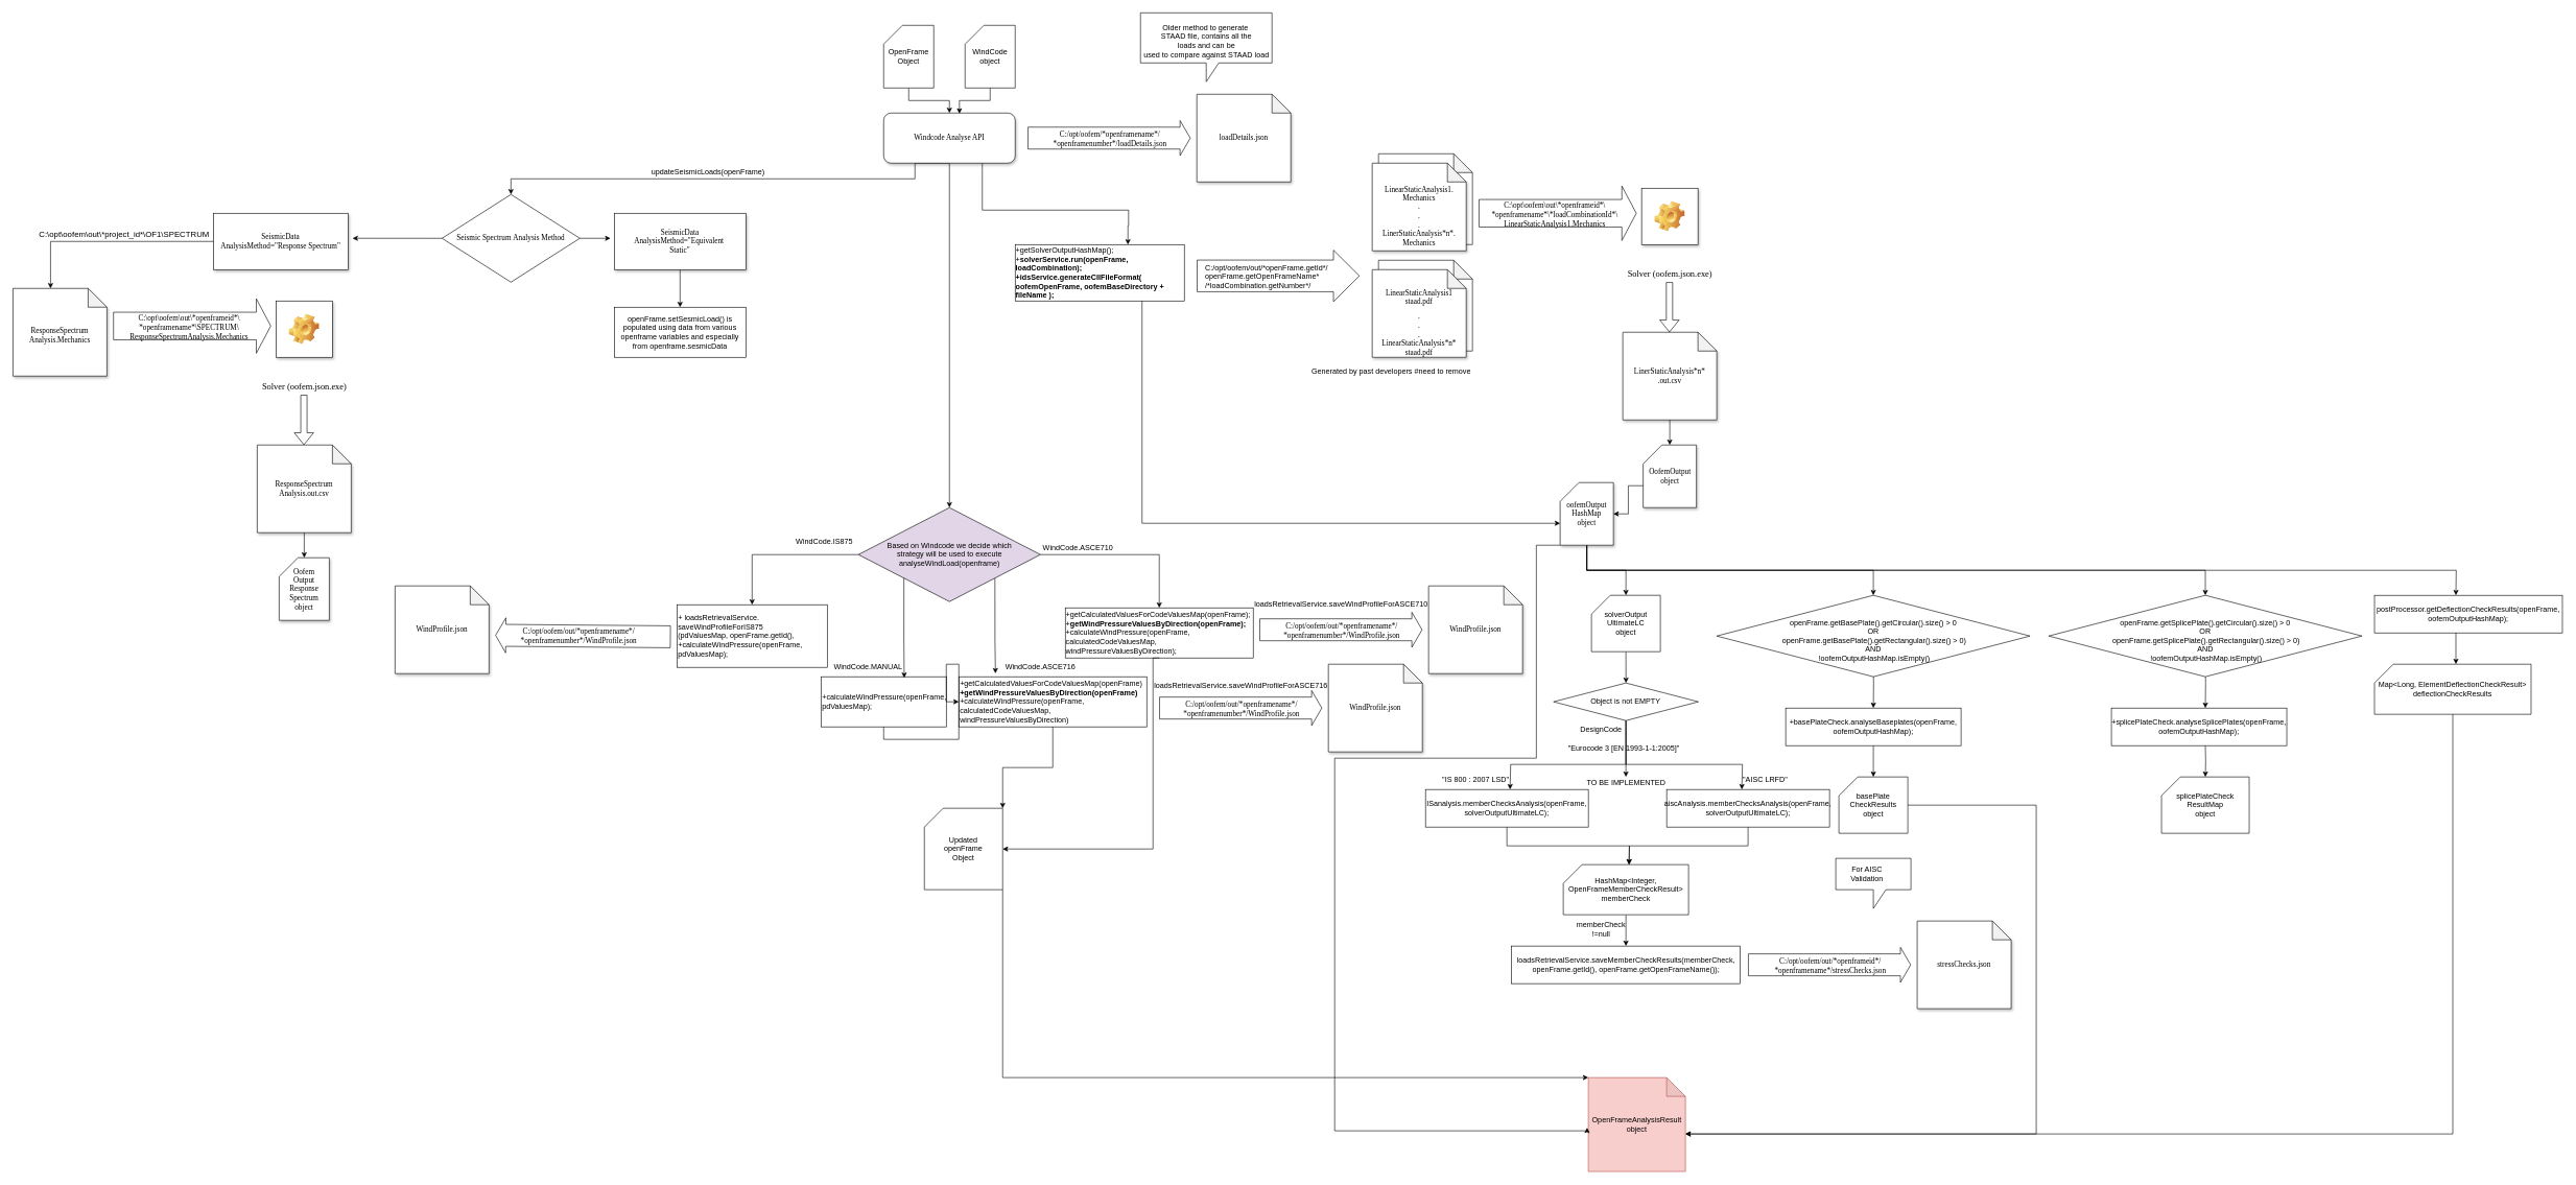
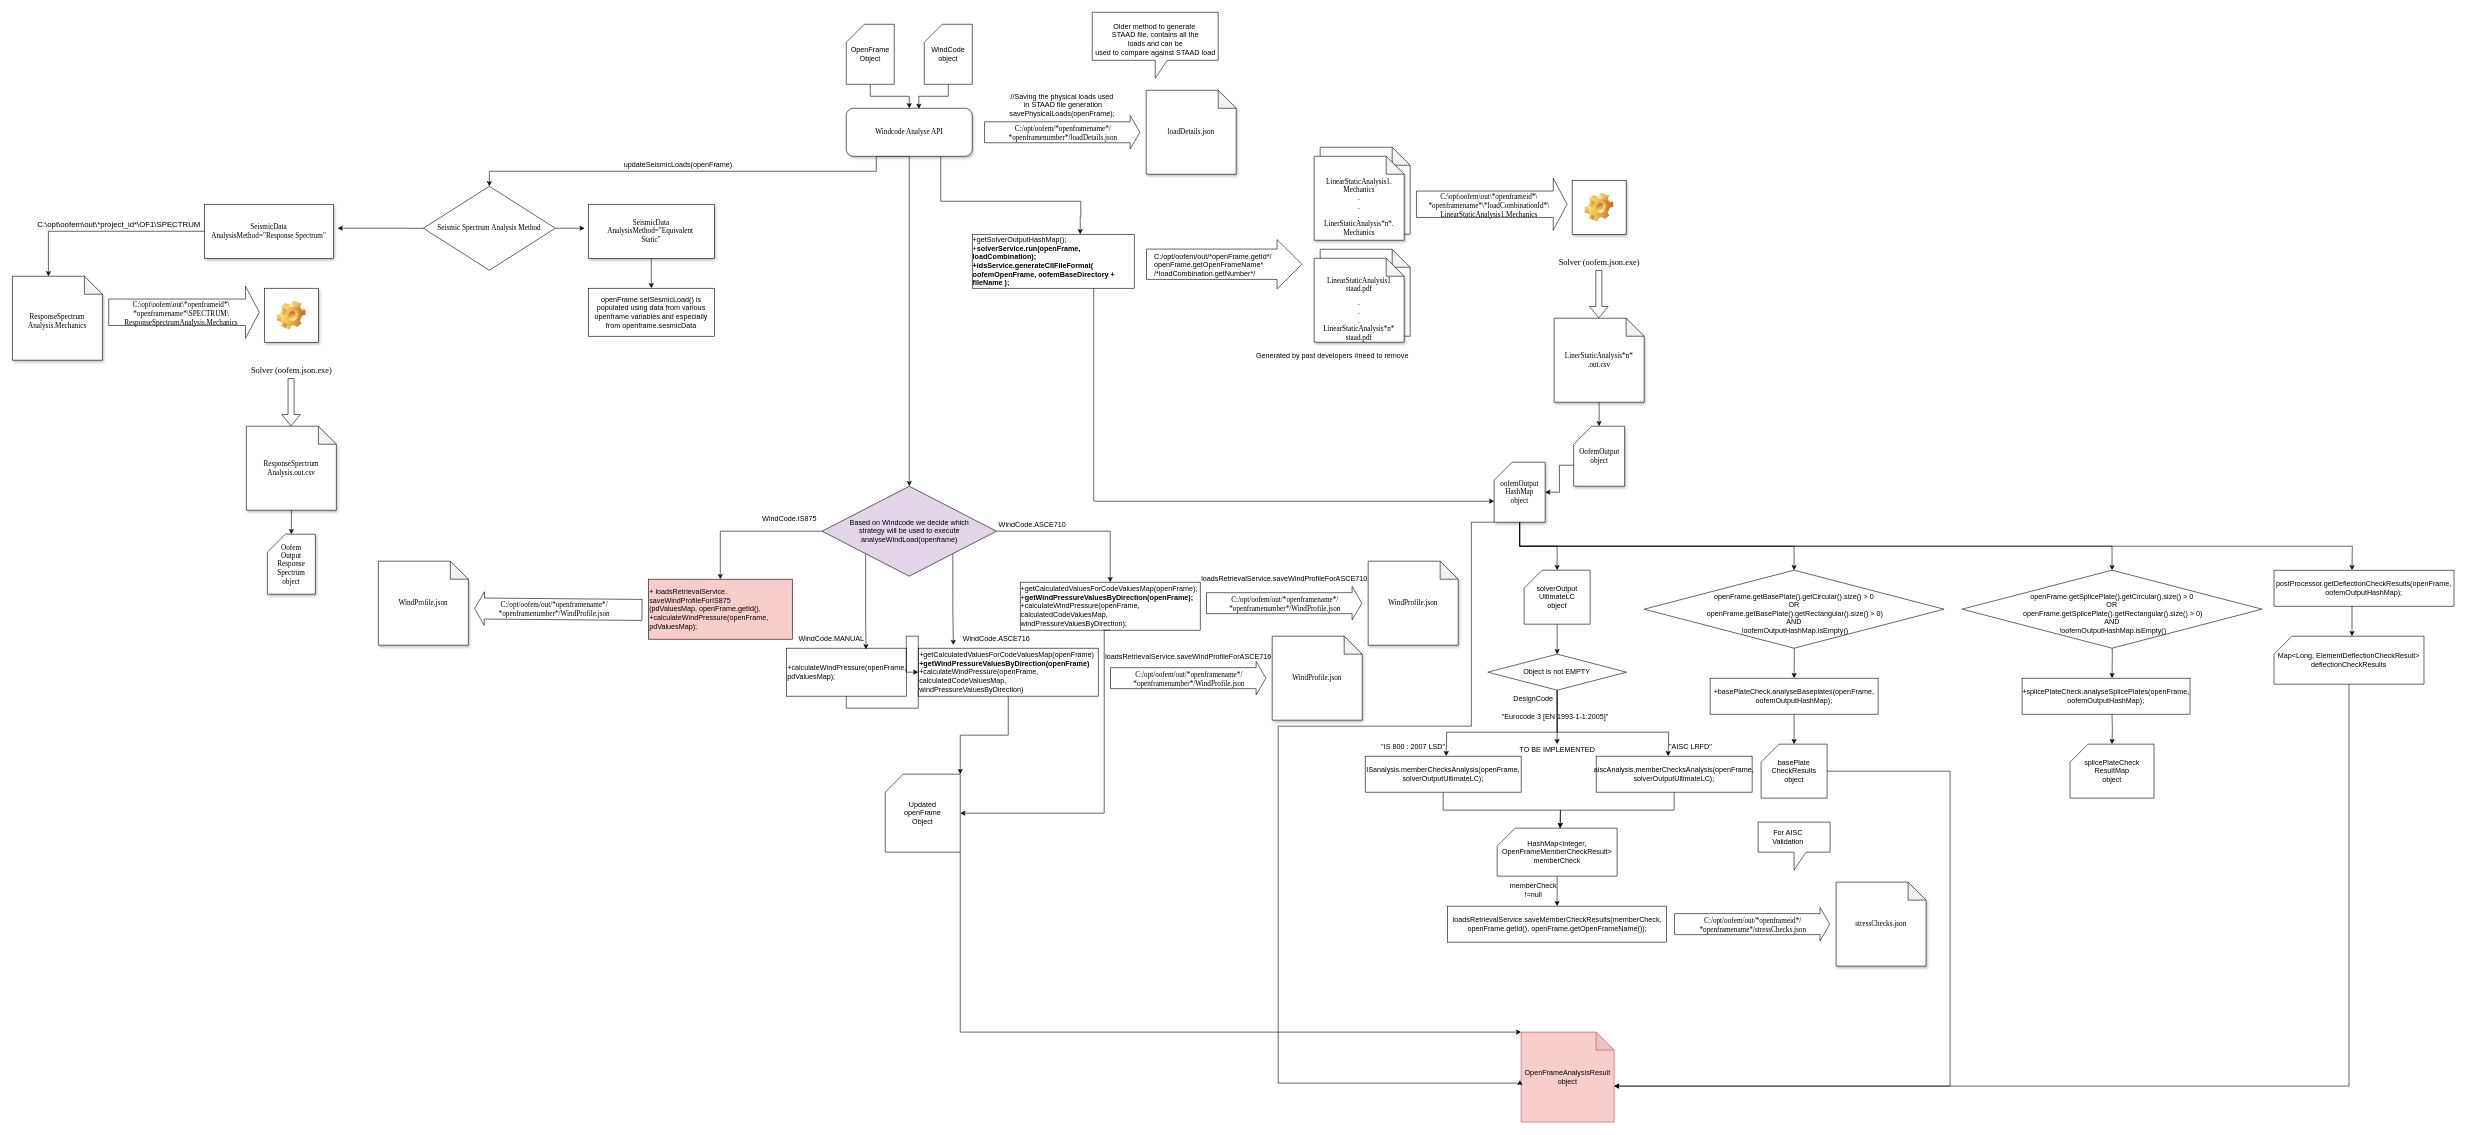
+ <mxCell id="23" value="&lt;div&gt;//Saving the physical loads used&lt;/div&gt;&lt;div&gt;&amp;nbsp;in STAAD file generation&lt;/div&gt;&lt;div&gt;&lt;span style=&quot;white-space: normal;&quot;&gt;savePhysicalLoads(openFrame);&lt;/span&gt;&lt;/div&gt;" style="text;html=1;align=center;verticalAlign=middle;whiteSpace=wrap;rounded=0;" vertex="1" parent="1"><mxGeometry x="1630" y="160" width="280" height="30" as="geometry" /></mxCell>
- <mxCell id="32" value="openFrame.setSesmicLoad() is populated using data from various openframe variables and especially from openframe.sesmicData" style="rounded=0;whiteSpace=wrap;html=1;" vertex="1" parent="1"><mxGeometry x="980" y="490" width="210" height="80" as="geometry" /></mxCell>
+ <mxCell id="32" value="openFrame.setSesmicLoad() is populated using data from various openframe variables and especially from openframe.sesmicData" style="rounded=0;whiteSpace=wrap;html=1;" vertex="1" parent="1"><mxGeometry x="980" y="480" width="210" height="80" as="geometry" /></mxCell>
- <mxCell id="37" value="&lt;span style=&quot;background-color: initial;&quot;&gt;+ loadsRetrievalService.&lt;/span&gt;&lt;br&gt;&lt;span style=&quot;background-color: initial;&quot;&gt;saveWindProfileForIS875&lt;/span&gt;&lt;br&gt;&lt;span style=&quot;background-color: initial;&quot;&gt;(&lt;/span&gt;&lt;span style=&quot;background-color: initial;&quot;&gt;pdValuesMap, openFrame.getId(),&amp;nbsp;&lt;/span&gt;&lt;br&gt;&lt;div style=&quot;&quot;&gt;&lt;span style=&quot;background-color: initial;&quot;&gt;+calculateWindPressure(openFrame, pdValuesMap);&lt;/span&gt;&lt;/div&gt;" style="rounded=0;whiteSpace=wrap;html=1;align=left;" vertex="1" parent="1"><mxGeometry x="1080" y="965" width="240" height="100" as="geometry" /></mxCell>
+ <mxCell id="37" value="&lt;span style=&quot;background-color: initial;&quot;&gt;+ loadsRetrievalService.&lt;/span&gt;&lt;br&gt;&lt;span style=&quot;background-color: initial;&quot;&gt;saveWindProfileForIS875&lt;/span&gt;&lt;br&gt;&lt;span style=&quot;background-color: initial;&quot;&gt;(&lt;/span&gt;&lt;span style=&quot;background-color: initial;&quot;&gt;pdValuesMap, openFrame.getId(),&amp;nbsp;&lt;/span&gt;&lt;br&gt;&lt;div style=&quot;&quot;&gt;&lt;span style=&quot;background-color: initial;&quot;&gt;+calculateWindPressure(openFrame, pdValuesMap);&lt;/span&gt;&lt;/div&gt;" style="rounded=0;whiteSpace=wrap;html=1;align=left;fillColor=#f8cecc;" vertex="1" parent="1"><mxGeometry x="1080" y="965" width="240" height="100" as="geometry" /></mxCell>
